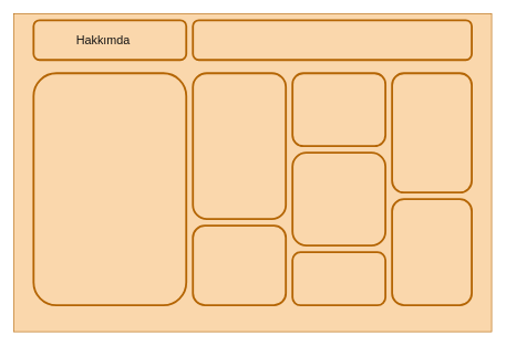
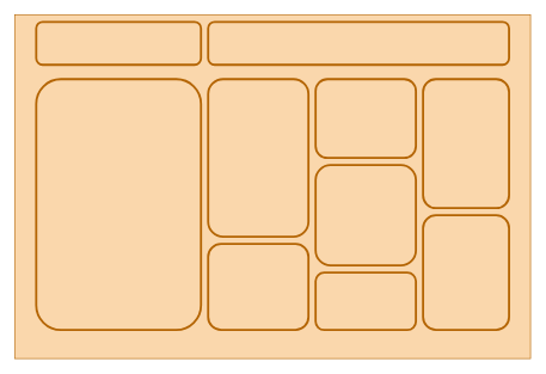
- <mxCell id="4" value="&lt;font style=&quot;font-size: 18px&quot; color=&quot;#121212&quot;&gt;Hakkımda&lt;/font&gt;" style="text;html=1;align=center;verticalAlign=middle;whiteSpace=wrap;rounded=0;" vertex="1" parent="1"><mxGeometry x="110" y="40" width="90" height="40" as="geometry" /></mxCell>
